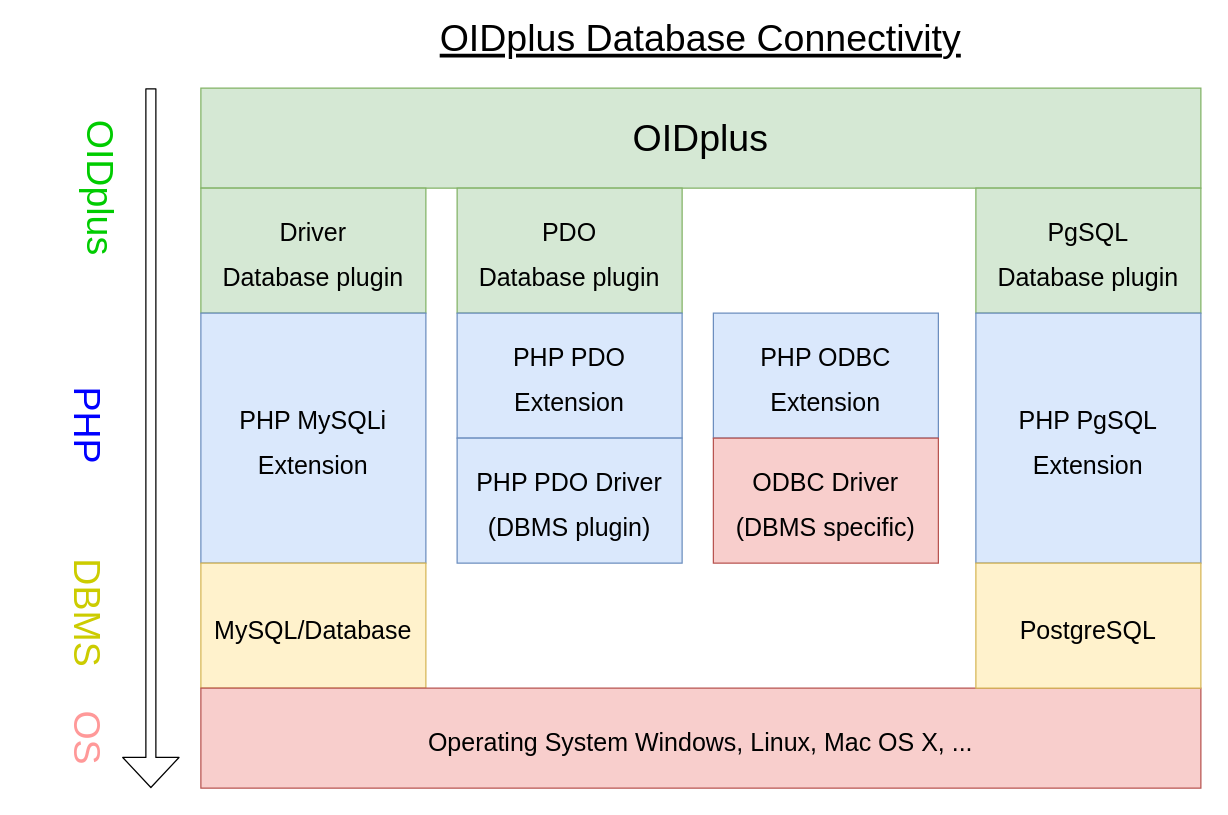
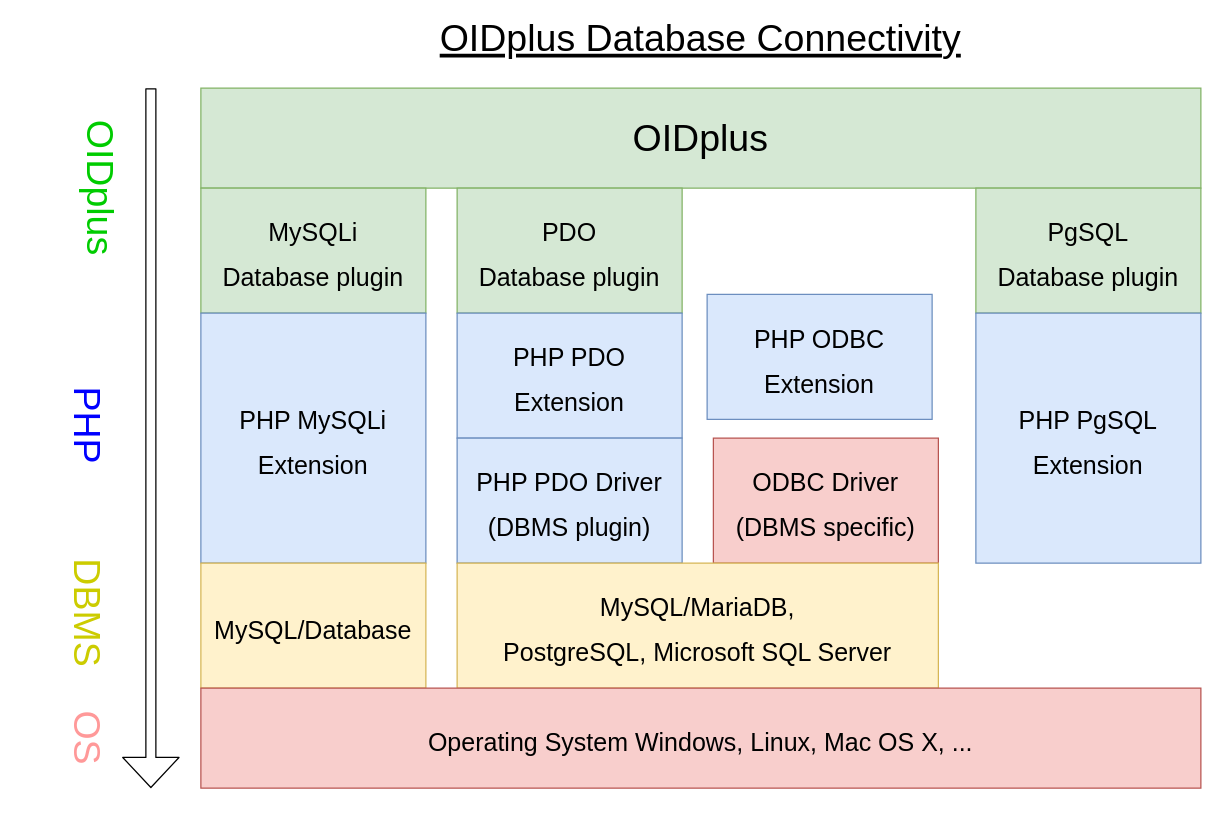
- <mxCell id="3" value="&lt;font style=&quot;font-size: 20px&quot;&gt;Driver&lt;br&gt;Database plugin&lt;/font&gt;" style="rounded=0;whiteSpace=wrap;html=1;fontSize=30;fillColor=#d5e8d4;strokeColor=#82b366;shadow=0;" parent="1" vertex="1"><mxGeometry x="160" y="150" width="180" height="100" as="geometry" /></mxCell>
+ <mxCell id="3" value="&lt;font style=&quot;font-size: 20px&quot;&gt;MySQLi&lt;br&gt;Database plugin&lt;/font&gt;" style="rounded=0;whiteSpace=wrap;html=1;fontSize=30;fillColor=#d5e8d4;strokeColor=#82b366;shadow=0;" parent="1" vertex="1"><mxGeometry x="160" y="150" width="180" height="100" as="geometry" /></mxCell>
- <mxCell id="7" value="&lt;span style=&quot;font-size: 20px&quot;&gt;PHP ODBC&lt;br&gt;Extension&lt;/span&gt;" style="rounded=0;whiteSpace=wrap;html=1;fontSize=30;fillColor=#dae8fc;strokeColor=#6c8ebf;shadow=0;" parent="1" vertex="1"><mxGeometry x="570" y="250" width="180" height="100" as="geometry" /></mxCell>
+ <mxCell id="7" value="&lt;span style=&quot;font-size: 20px&quot;&gt;PHP ODBC&lt;br&gt;Extension&lt;/span&gt;" style="rounded=0;whiteSpace=wrap;html=1;fontSize=30;fillColor=#dae8fc;strokeColor=#6c8ebf;shadow=0;" parent="1" vertex="1"><mxGeometry x="565" y="235" width="180" height="100" as="geometry" /></mxCell>
+ <mxCell id="16" value="&lt;span style=&quot;font-size: 20px&quot;&gt;MySQL/MariaDB,&lt;br&gt;PostgreSQL, Microsoft SQL Server&lt;/span&gt;" style="rounded=0;whiteSpace=wrap;html=1;fontSize=30;fillColor=#fff2cc;strokeColor=#d6b656;shadow=0;" parent="1" vertex="1"><mxGeometry x="365" y="450" width="385" height="100" as="geometry" /></mxCell>
- <mxCell id="21" value="&lt;span style=&quot;font-size: 20px&quot;&gt;PostgreSQL&lt;/span&gt;" style="rounded=0;whiteSpace=wrap;html=1;fontSize=30;fillColor=#fff2cc;strokeColor=#d6b656;shadow=0;" vertex="1" parent="1"><mxGeometry x="780" y="450" width="180" height="100" as="geometry" /></mxCell>
